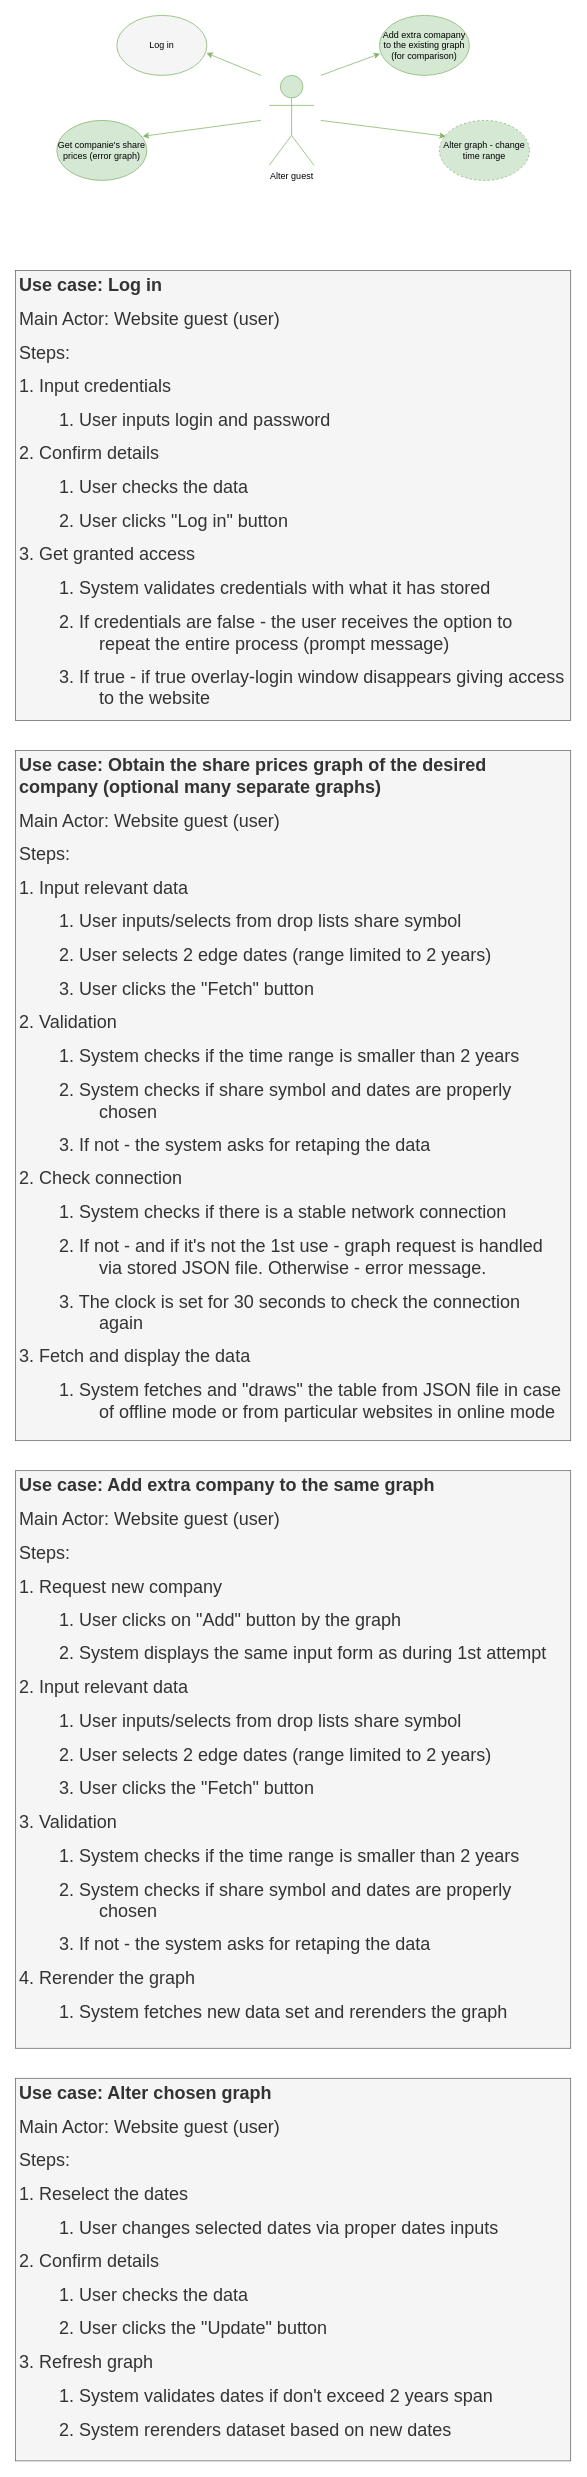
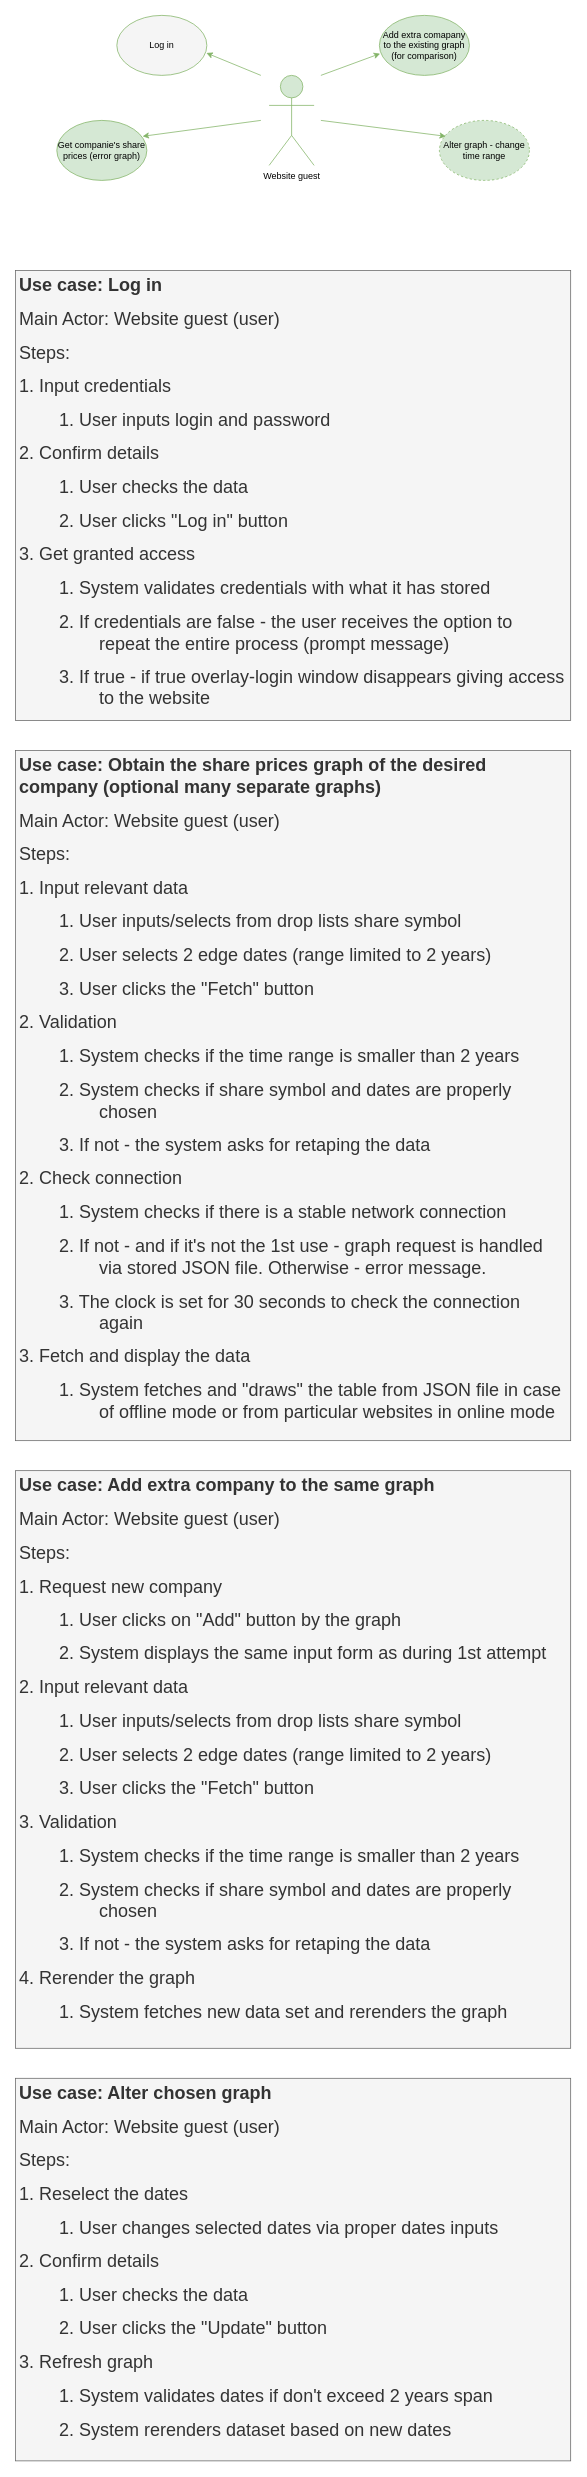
- <mxCell id="3" value="Alter guest" style="shape=umlActor;verticalLabelPosition=bottom;verticalAlign=top;html=1;outlineConnect=0;fillColor=#d5e8d4;strokeColor=#82b366;" parent="1" vertex="1"><mxGeometry x="358" y="100" width="60" height="120" as="geometry" /></mxCell>
+ <mxCell id="3" value="Website guest" style="shape=umlActor;verticalLabelPosition=bottom;verticalAlign=top;html=1;outlineConnect=0;fillColor=#d5e8d4;strokeColor=#82b366;" parent="1" vertex="1"><mxGeometry x="358" y="100" width="60" height="120" as="geometry" /></mxCell>
